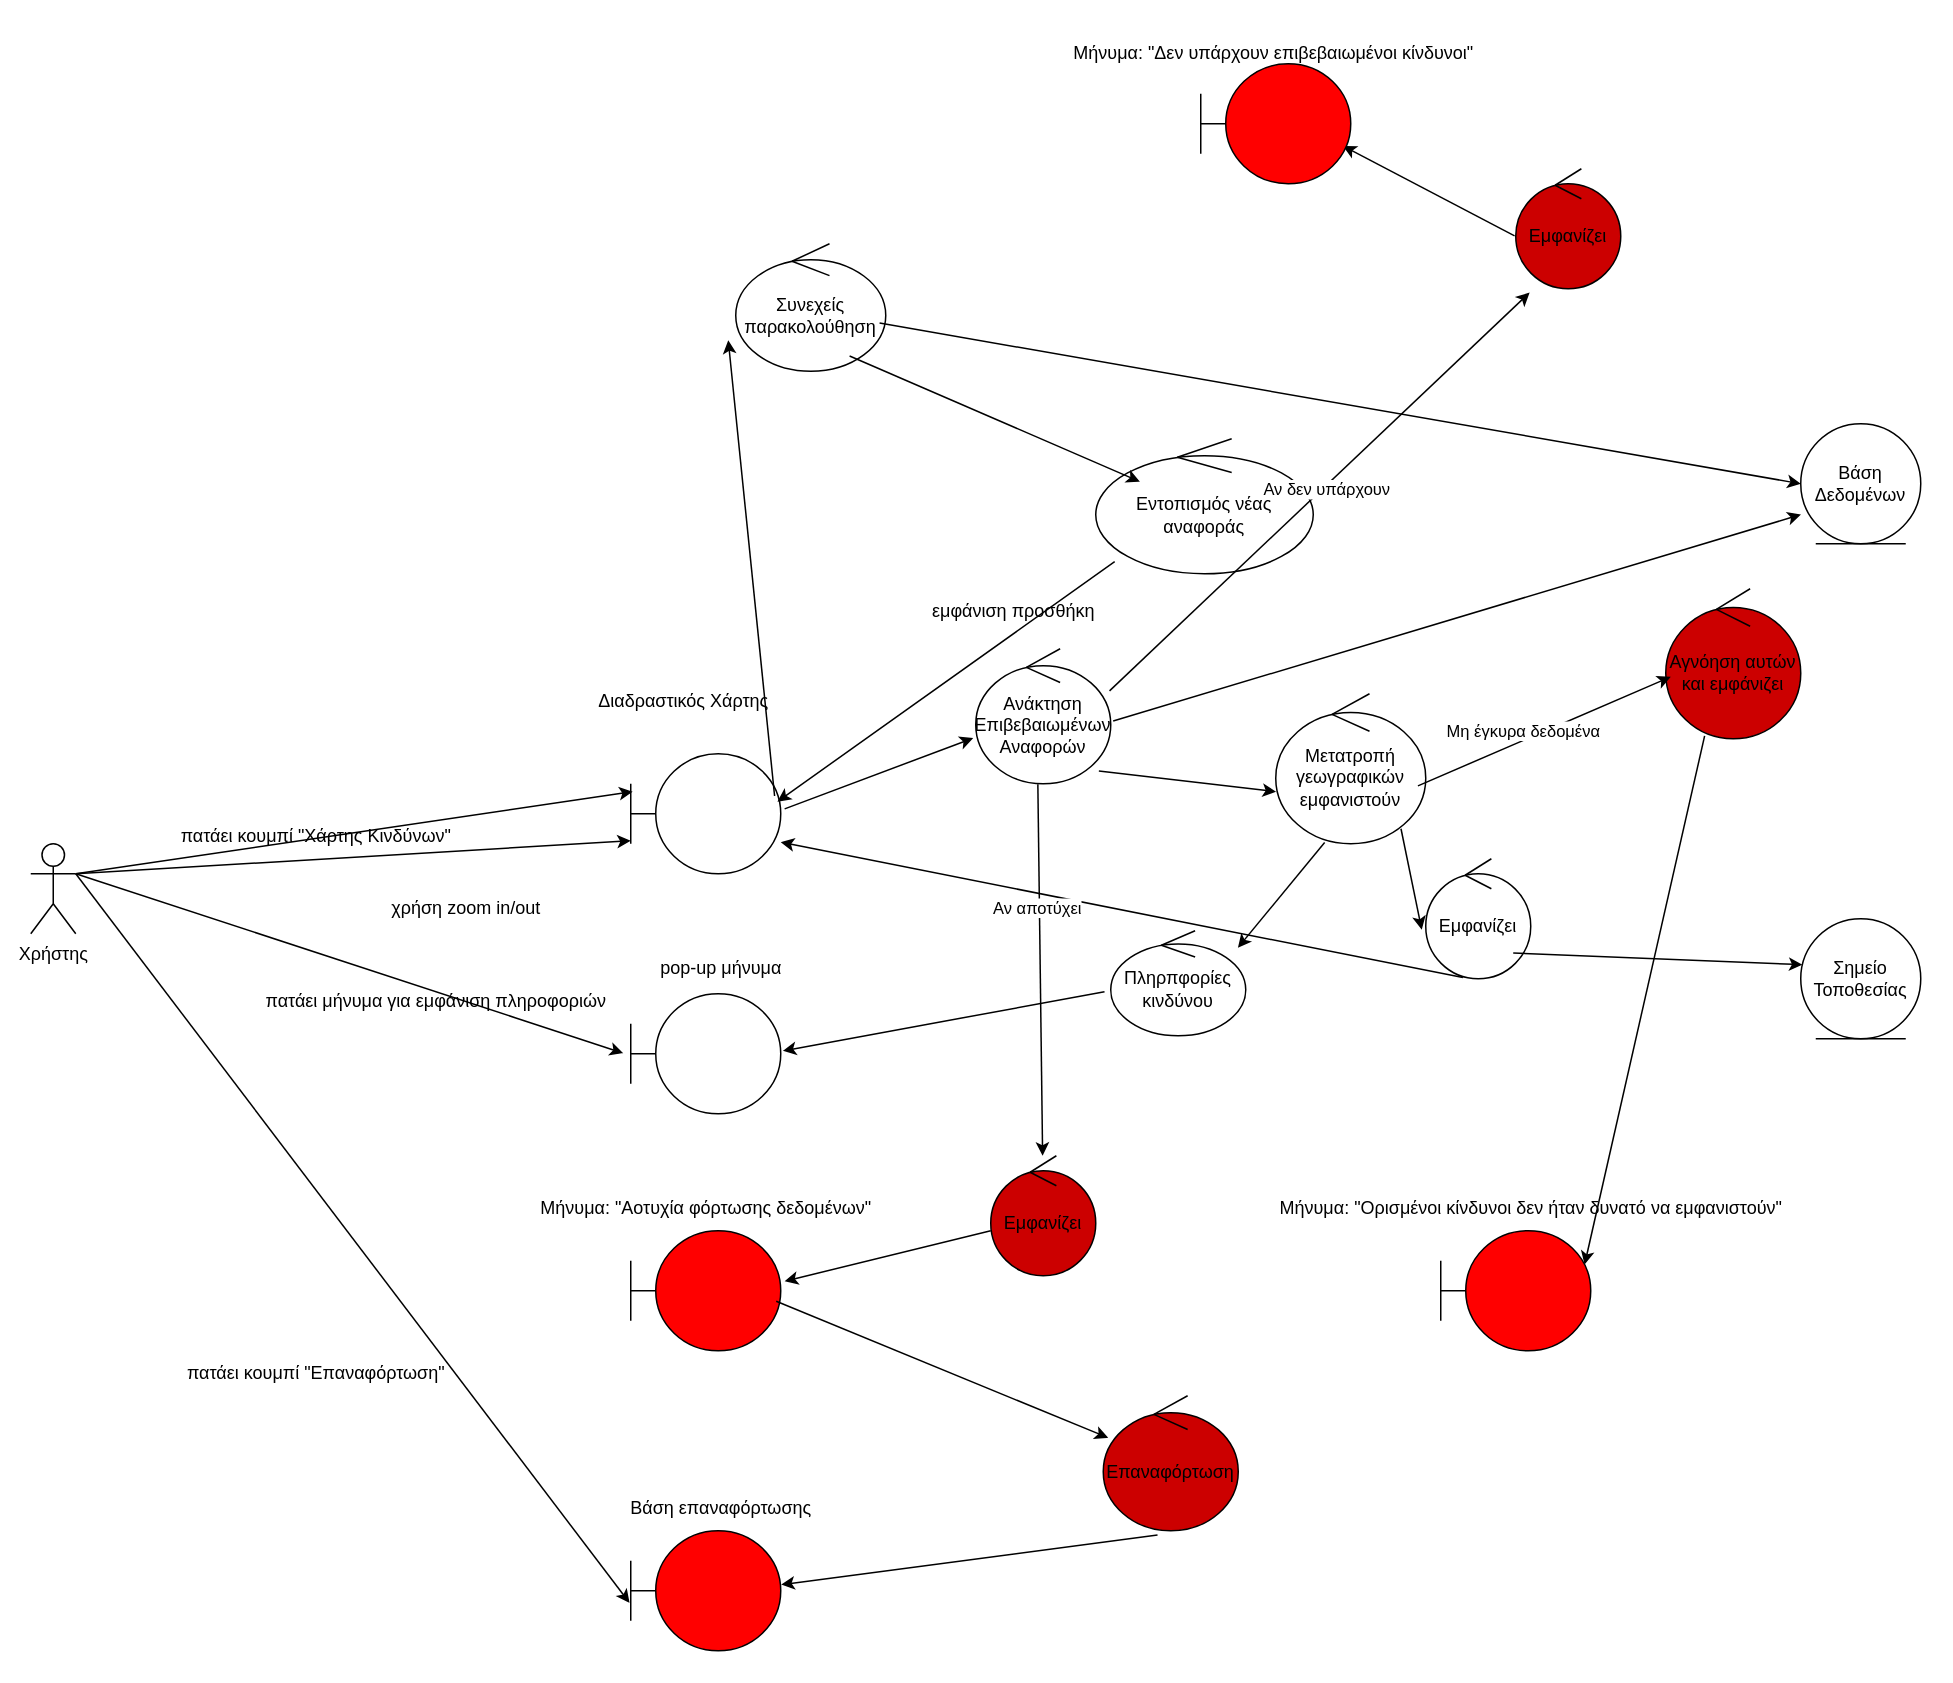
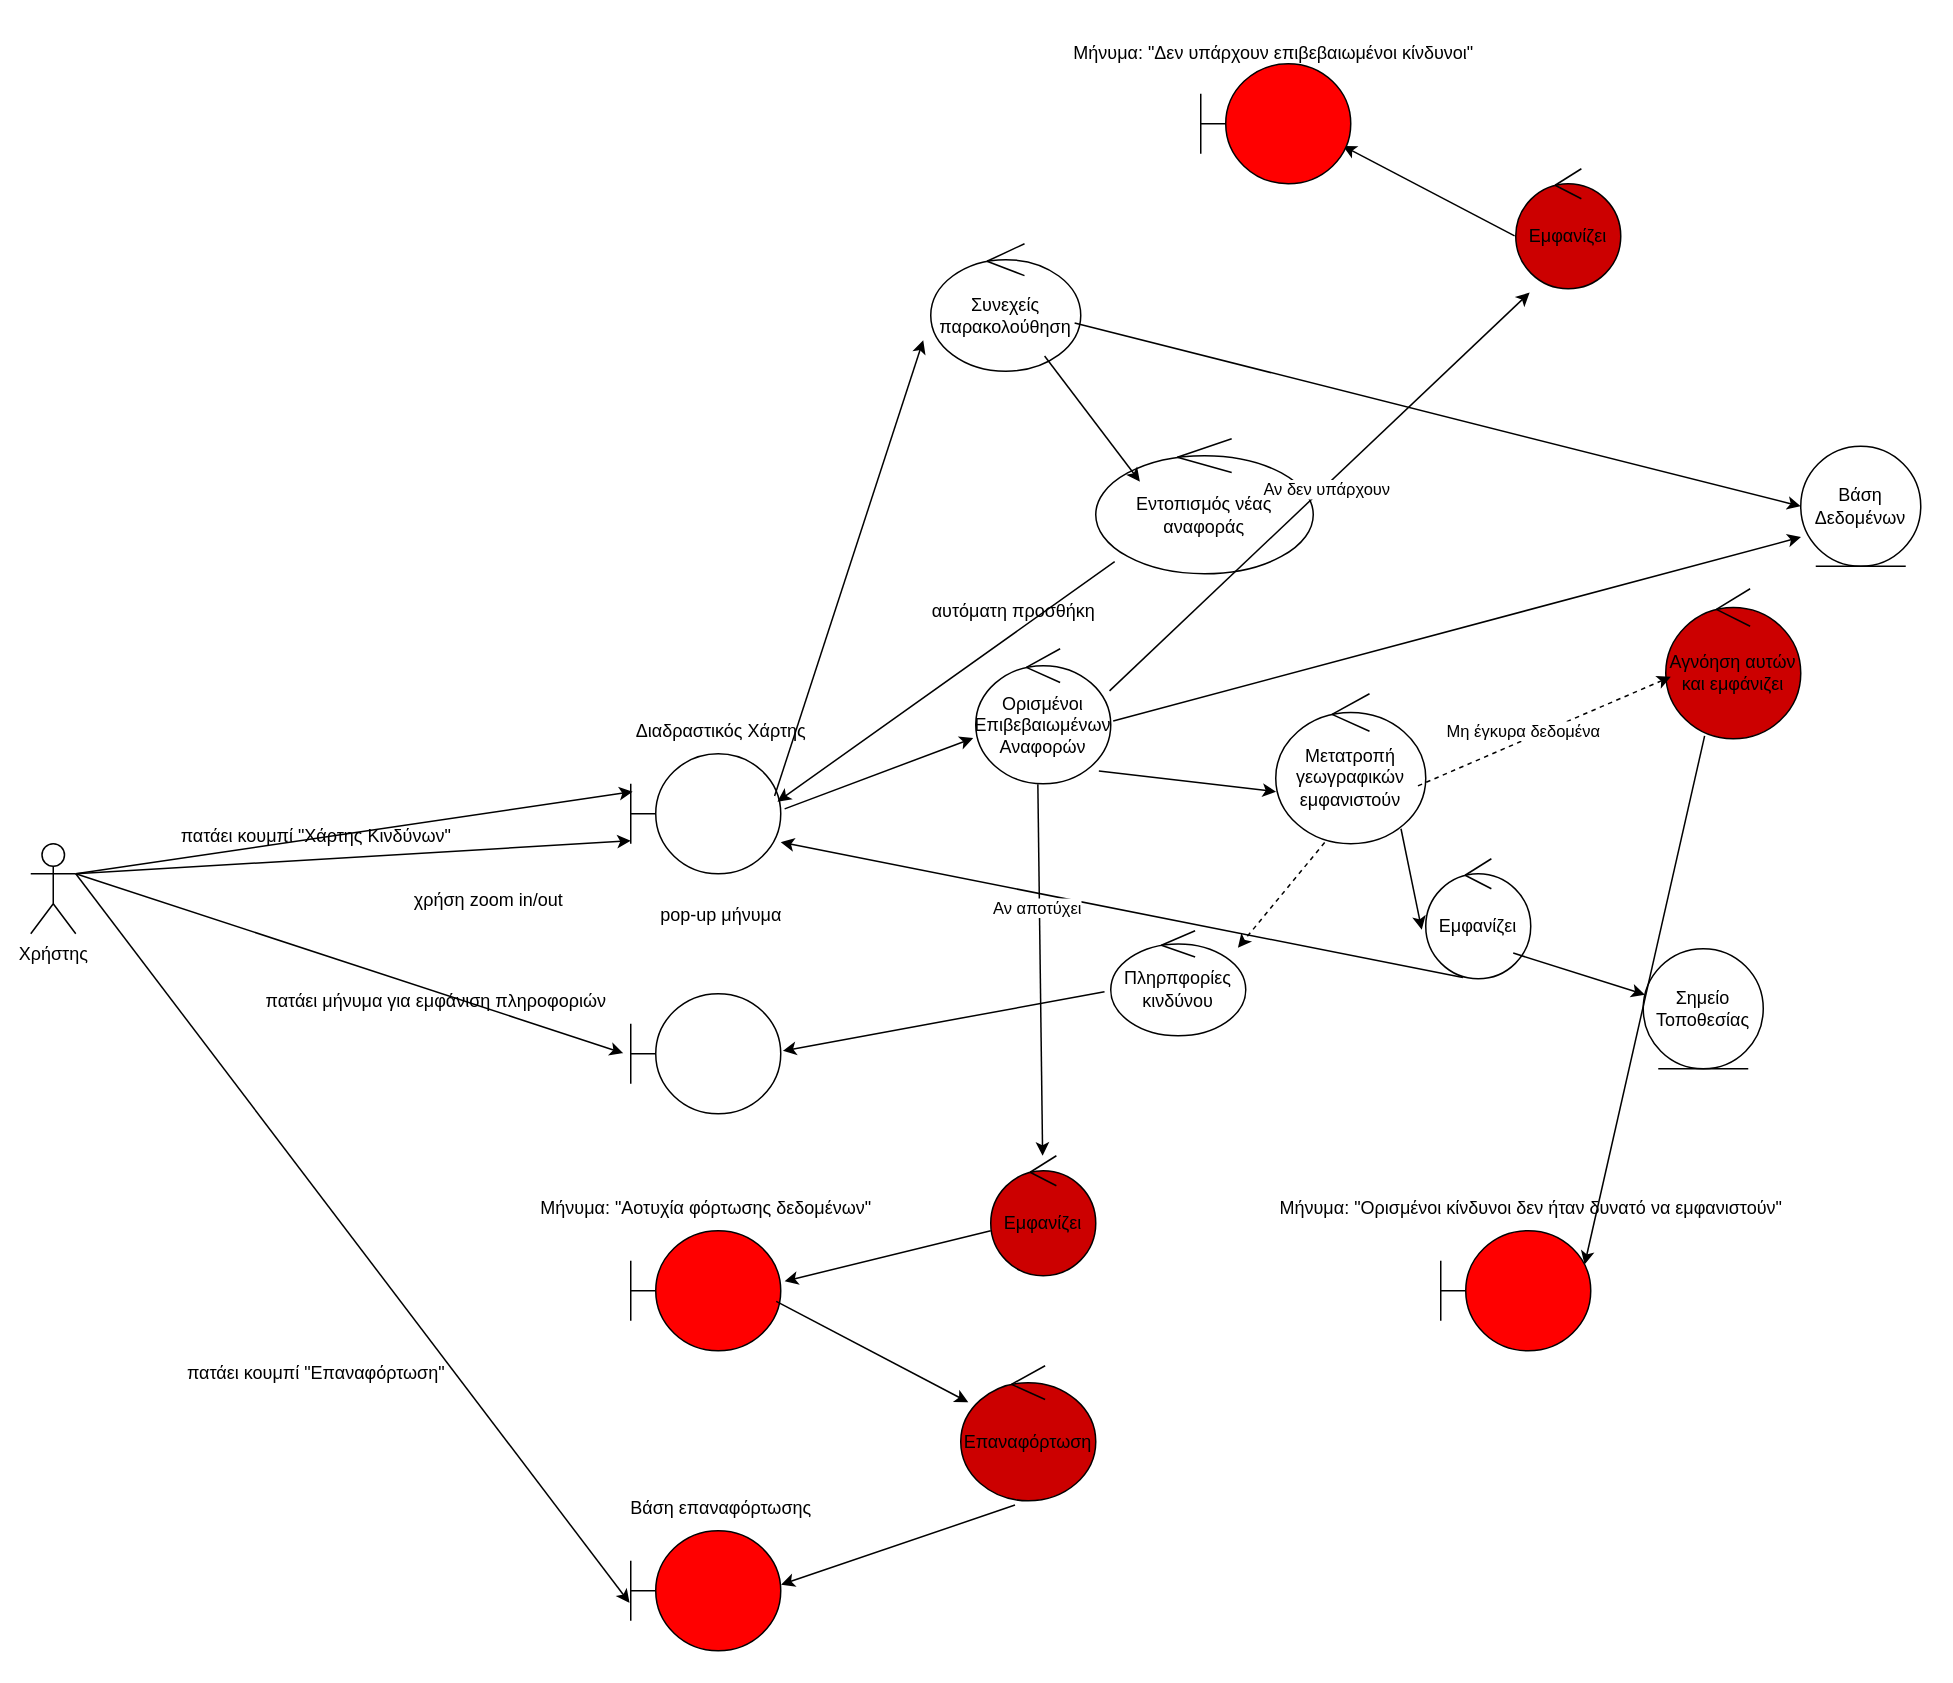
- <mxCell id="20" value="Συνεχείς παρακολούθηση" style="ellipse;shape=umlControl;whiteSpace=wrap;html=1;" vertex="1" parent="1"><mxGeometry x="490" y="162" width="100" height="85" as="geometry" /></mxCell>
+ <mxCell id="20" value="Συνεχείς παρακολούθηση" style="ellipse;shape=umlControl;whiteSpace=wrap;html=1;" vertex="1" parent="1"><mxGeometry x="620" y="162" width="100" height="85" as="geometry" /></mxCell>
- <mxCell id="7" value="Βάση Δεδομένων" style="ellipse;shape=umlEntity;whiteSpace=wrap;html=1;" vertex="1" parent="1"><mxGeometry x="1200" y="282" width="80" height="80" as="geometry" /></mxCell>
+ <mxCell id="7" value="Βάση Δεδομένων" style="ellipse;shape=umlEntity;whiteSpace=wrap;html=1;" vertex="1" parent="1"><mxGeometry x="1200" y="297" width="80" height="80" as="geometry" /></mxCell>
- <mxCell id="26" value="εμφάνιση προσθήκη" style="text;html=1;align=center;verticalAlign=middle;resizable=0;points=[];autosize=1;strokeColor=none;fillColor=none;" vertex="1" parent="1"><mxGeometry x="610" y="392" width="130" height="30" as="geometry" /></mxCell>
+ <mxCell id="26" value="αυτόματη προσθήκη" style="text;html=1;align=center;verticalAlign=middle;resizable=0;points=[];autosize=1;strokeColor=none;fillColor=none;" vertex="1" parent="1"><mxGeometry x="610" y="392" width="130" height="30" as="geometry" /></mxCell>
- <mxCell id="6" value="Διαδραστικός Χάρτης" style="text;html=1;align=center;verticalAlign=middle;resizable=0;points=[];autosize=1;strokeColor=none;fillColor=none;" vertex="1" parent="1"><mxGeometry x="385" y="452" width="140" height="30" as="geometry" /></mxCell>
+ <mxCell id="6" value="Διαδραστικός Χάρτης" style="text;html=1;align=center;verticalAlign=middle;resizable=0;points=[];autosize=1;strokeColor=none;fillColor=none;" vertex="1" parent="1"><mxGeometry x="410" y="472" width="140" height="30" as="geometry" /></mxCell>
- <mxCell id="8" value="Ανάκτηση Επιβεβαιωμένων Αναφορών" style="ellipse;shape=umlControl;whiteSpace=wrap;html=1;" vertex="1" parent="1"><mxGeometry x="650" y="432" width="90" height="90" as="geometry" /></mxCell>
+ <mxCell id="8" value="Ορισμένοι Επιβεβαιωμένων Αναφορών" style="ellipse;shape=umlControl;whiteSpace=wrap;html=1;" vertex="1" parent="1"><mxGeometry x="650" y="432" width="90" height="90" as="geometry" /></mxCell>
- <mxCell id="54" value="" style="endArrow=classic;html=1;rounded=0;exitX=0.948;exitY=0.614;exitDx=0;exitDy=0;exitPerimeter=0;entryX=0.037;entryY=0.587;entryDx=0;entryDy=0;entryPerimeter=0;" edge="1" parent="1" source="14" target="53"><mxGeometry width="50" height="50" relative="1" as="geometry"><mxPoint x="580" y="652" as="sourcePoint" /><mxPoint x="630" y="602" as="targetPoint" /></mxGeometry></mxCell>
+ <mxCell id="54" value="" style="endArrow=classic;html=1;rounded=0;exitX=0.948;exitY=0.614;exitDx=0;exitDy=0;exitPerimeter=0;entryX=0.037;entryY=0.587;entryDx=0;entryDy=0;entryPerimeter=0;dashed=1;" edge="1" parent="1" source="14" target="53"><mxGeometry width="50" height="50" relative="1" as="geometry"><mxPoint x="580" y="652" as="sourcePoint" /><mxPoint x="630" y="602" as="targetPoint" /></mxGeometry></mxCell>
- <mxCell id="31" value="" style="endArrow=classic;html=1;rounded=0;exitX=0.326;exitY=0.992;exitDx=0;exitDy=0;exitPerimeter=0;entryX=0.942;entryY=0.162;entryDx=0;entryDy=0;entryPerimeter=0;" edge="1" parent="1" source="14" target="30"><mxGeometry width="50" height="50" relative="1" as="geometry"><mxPoint x="630" y="552" as="sourcePoint" /><mxPoint x="680" y="502" as="targetPoint" /></mxGeometry></mxCell>
+ <mxCell id="31" value="" style="endArrow=classic;html=1;rounded=0;exitX=0.326;exitY=0.992;exitDx=0;exitDy=0;exitPerimeter=0;entryX=0.942;entryY=0.162;entryDx=0;entryDy=0;entryPerimeter=0;dashed=1;" edge="1" parent="1" source="14" target="30"><mxGeometry width="50" height="50" relative="1" as="geometry"><mxPoint x="630" y="552" as="sourcePoint" /><mxPoint x="680" y="502" as="targetPoint" /></mxGeometry></mxCell>
- <mxCell id="10" value="χρήση zoom in/out" style="text;html=1;align=center;verticalAlign=middle;resizable=0;points=[];autosize=1;strokeColor=none;fillColor=none;" vertex="1" parent="1"><mxGeometry x="250" y="590" width="120" height="30" as="geometry" /></mxCell>
+ <mxCell id="10" value="χρήση zoom in/out" style="text;html=1;align=center;verticalAlign=middle;resizable=0;points=[];autosize=1;strokeColor=none;fillColor=none;" vertex="1" parent="1"><mxGeometry x="265" y="585" width="120" height="30" as="geometry" /></mxCell>
- <mxCell id="19" value="pop-up μήνυμα" style="text;html=1;align=center;verticalAlign=middle;resizable=0;points=[];autosize=1;strokeColor=none;fillColor=none;" vertex="1" parent="1"><mxGeometry x="430" y="630" width="100" height="30" as="geometry" /></mxCell>
+ <mxCell id="19" value="pop-up μήνυμα" style="text;html=1;align=center;verticalAlign=middle;resizable=0;points=[];autosize=1;strokeColor=none;fillColor=none;" vertex="1" parent="1"><mxGeometry x="430" y="595" width="100" height="30" as="geometry" /></mxCell>
- <mxCell id="11" value="Σημείο Τοποθεσίας" style="ellipse;shape=umlEntity;whiteSpace=wrap;html=1;" vertex="1" parent="1"><mxGeometry x="1200" y="612" width="80" height="80" as="geometry" /></mxCell>
+ <mxCell id="11" value="Σημείο Τοποθεσίας" style="ellipse;shape=umlEntity;whiteSpace=wrap;html=1;" vertex="1" parent="1"><mxGeometry x="1095" y="632" width="80" height="80" as="geometry" /></mxCell>
- <mxCell id="41" value="Επαναφόρτωση" style="ellipse;shape=umlControl;whiteSpace=wrap;html=1;fillColor=#CC0000;" vertex="1" parent="1"><mxGeometry x="735" y="930" width="90" height="90" as="geometry" /></mxCell>
+ <mxCell id="41" value="Επαναφόρτωση" style="ellipse;shape=umlControl;whiteSpace=wrap;html=1;fillColor=#CC0000;" vertex="1" parent="1"><mxGeometry x="640" y="910" width="90" height="90" as="geometry" /></mxCell>
